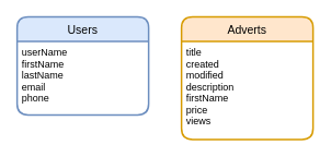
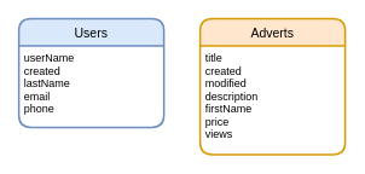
- <mxCell id="3" value="userName&#10;firstName&#10;lastName&#10;email&#10;phone" style="align=left;strokeColor=none;fillColor=none;spacingLeft=4;fontSize=12;verticalAlign=top;resizable=0;rotatable=0;part=1;rounded=1;" vertex="1" parent="2"><mxGeometry y="30" width="160" height="90" as="geometry" /></mxCell>
+ <mxCell id="3" value="userName&#10;created&#10;lastName&#10;email&#10;phone" style="align=left;strokeColor=none;fillColor=none;spacingLeft=4;fontSize=12;verticalAlign=top;resizable=0;rotatable=0;part=1;rounded=1;" vertex="1" parent="2"><mxGeometry y="30" width="160" height="90" as="geometry" /></mxCell>
